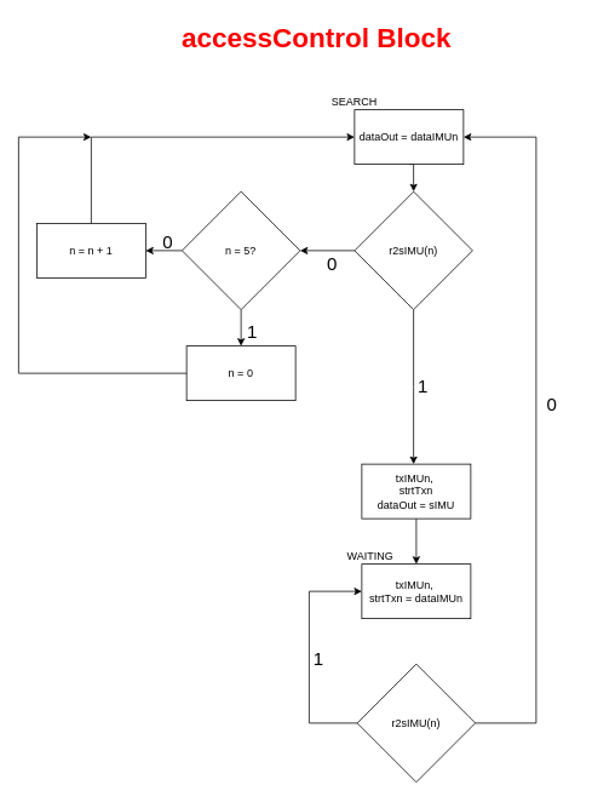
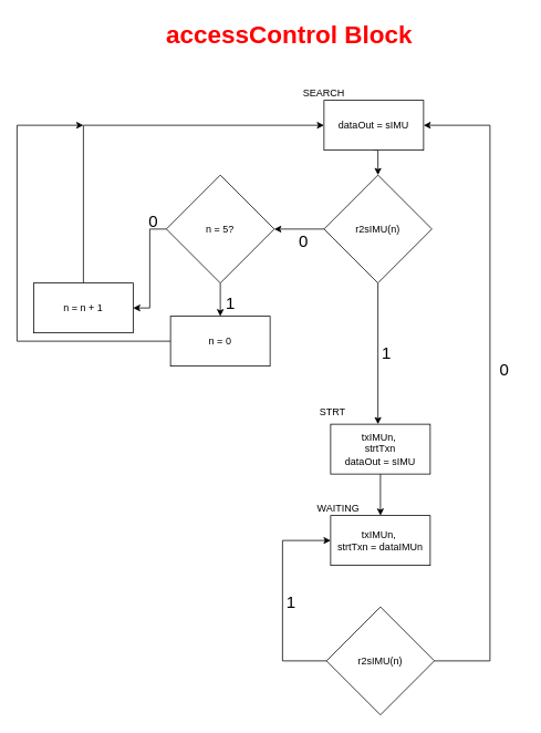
- <mxCell id="3" value="dataOut = dataIMUn" style="rounded=0;whiteSpace=wrap;html=1;" vertex="1" parent="1"><mxGeometry x="390" y="120" width="120" height="60" as="geometry" /></mxCell>
+ <mxCell id="3" value="dataOut = sIMU" style="rounded=0;whiteSpace=wrap;html=1;" vertex="1" parent="1"><mxGeometry x="390" y="120" width="120" height="60" as="geometry" /></mxCell>
- <mxCell id="9" value="n = n + 1" style="rounded=0;whiteSpace=wrap;html=1;" vertex="1" parent="1"><mxGeometry x="40" y="245" width="120" height="60" as="geometry" /></mxCell>
+ <mxCell id="9" value="n = n + 1" style="rounded=0;whiteSpace=wrap;html=1;" vertex="1" parent="1"><mxGeometry x="40" y="340" width="120" height="60" as="geometry" /></mxCell>
+ <mxCell id="17" value="STRT" style="text;html=1;resizable=0;points=[];autosize=1;align=left;verticalAlign=top;spacingTop=-4;" vertex="1" parent="1"><mxGeometry x="383" y="486" width="50" height="20" as="geometry" /></mxCell>
